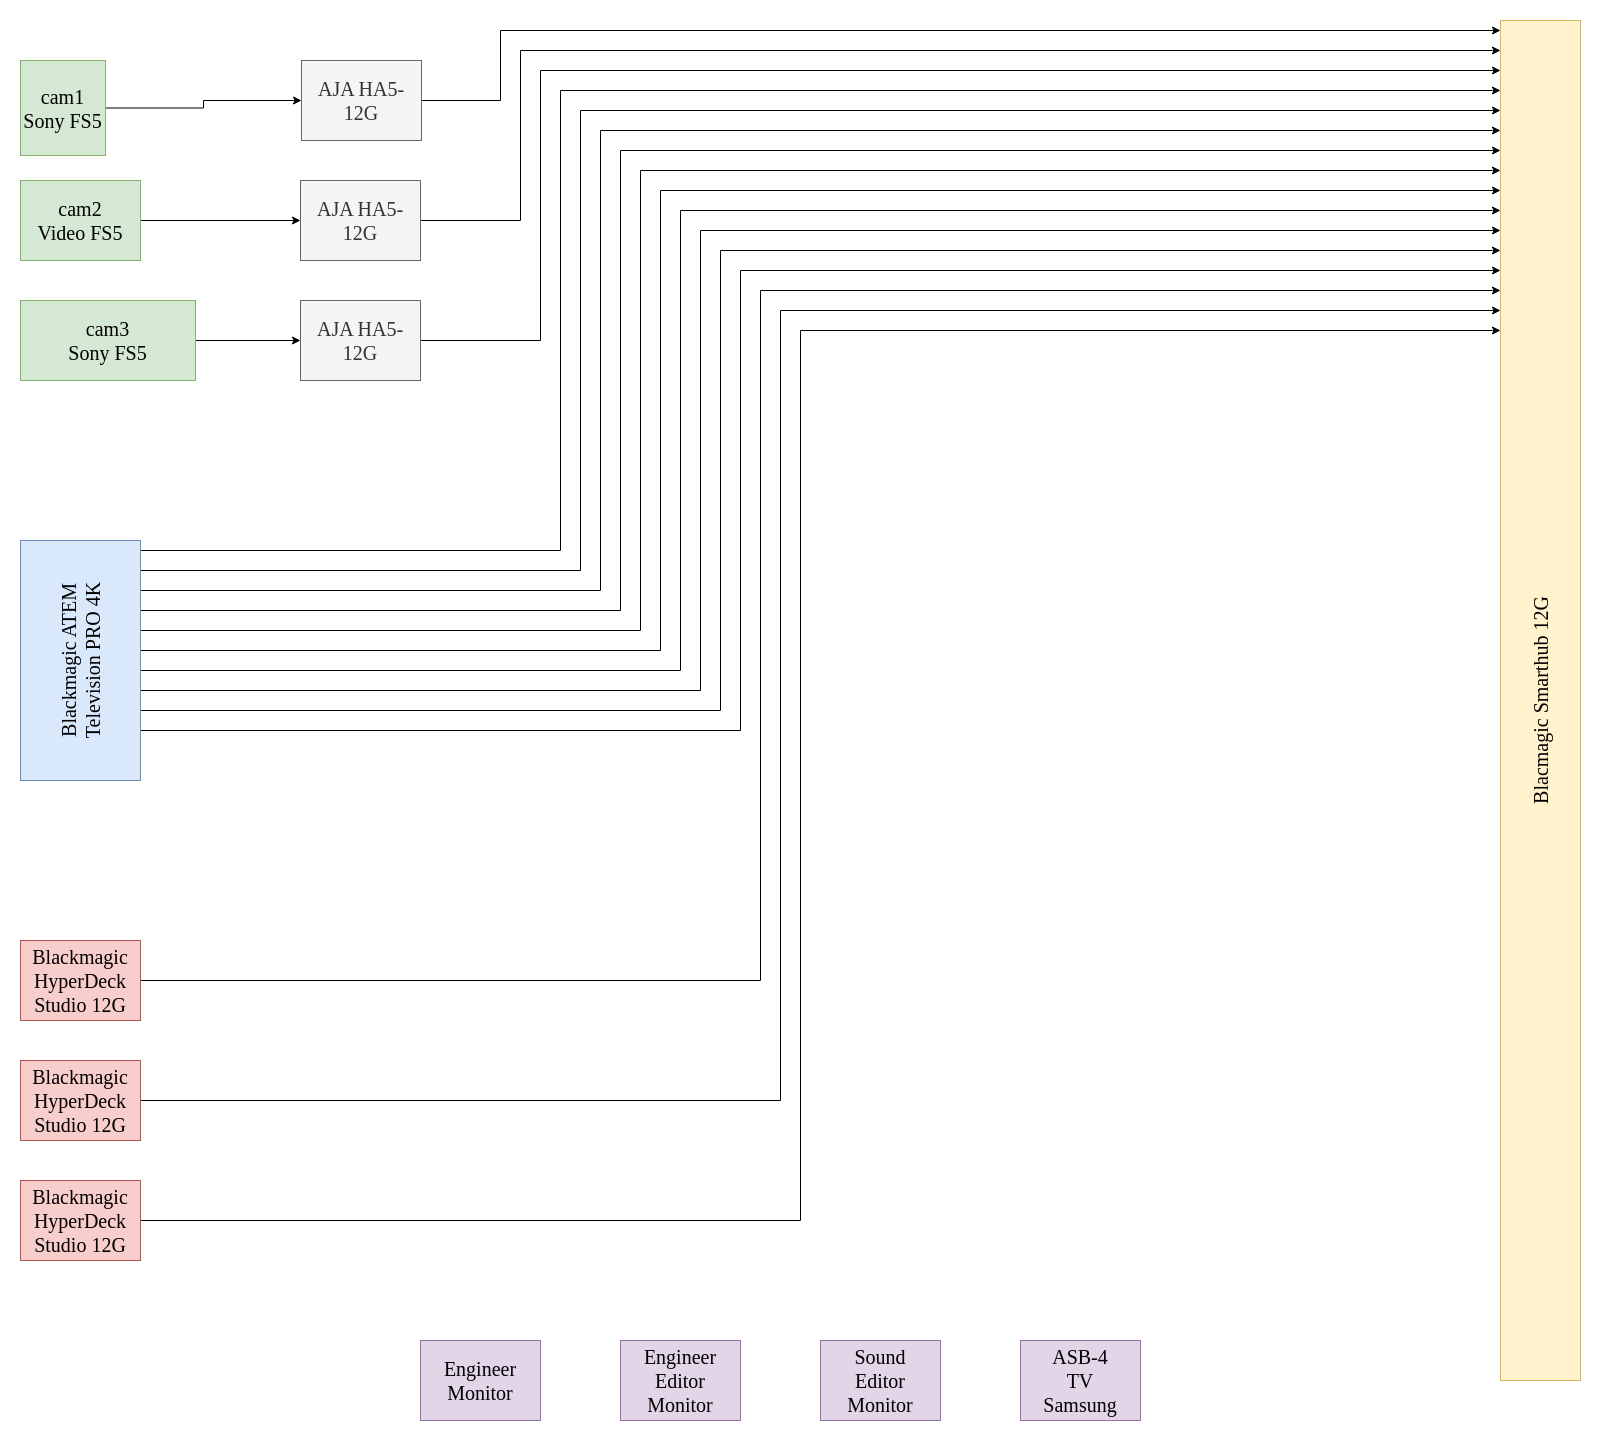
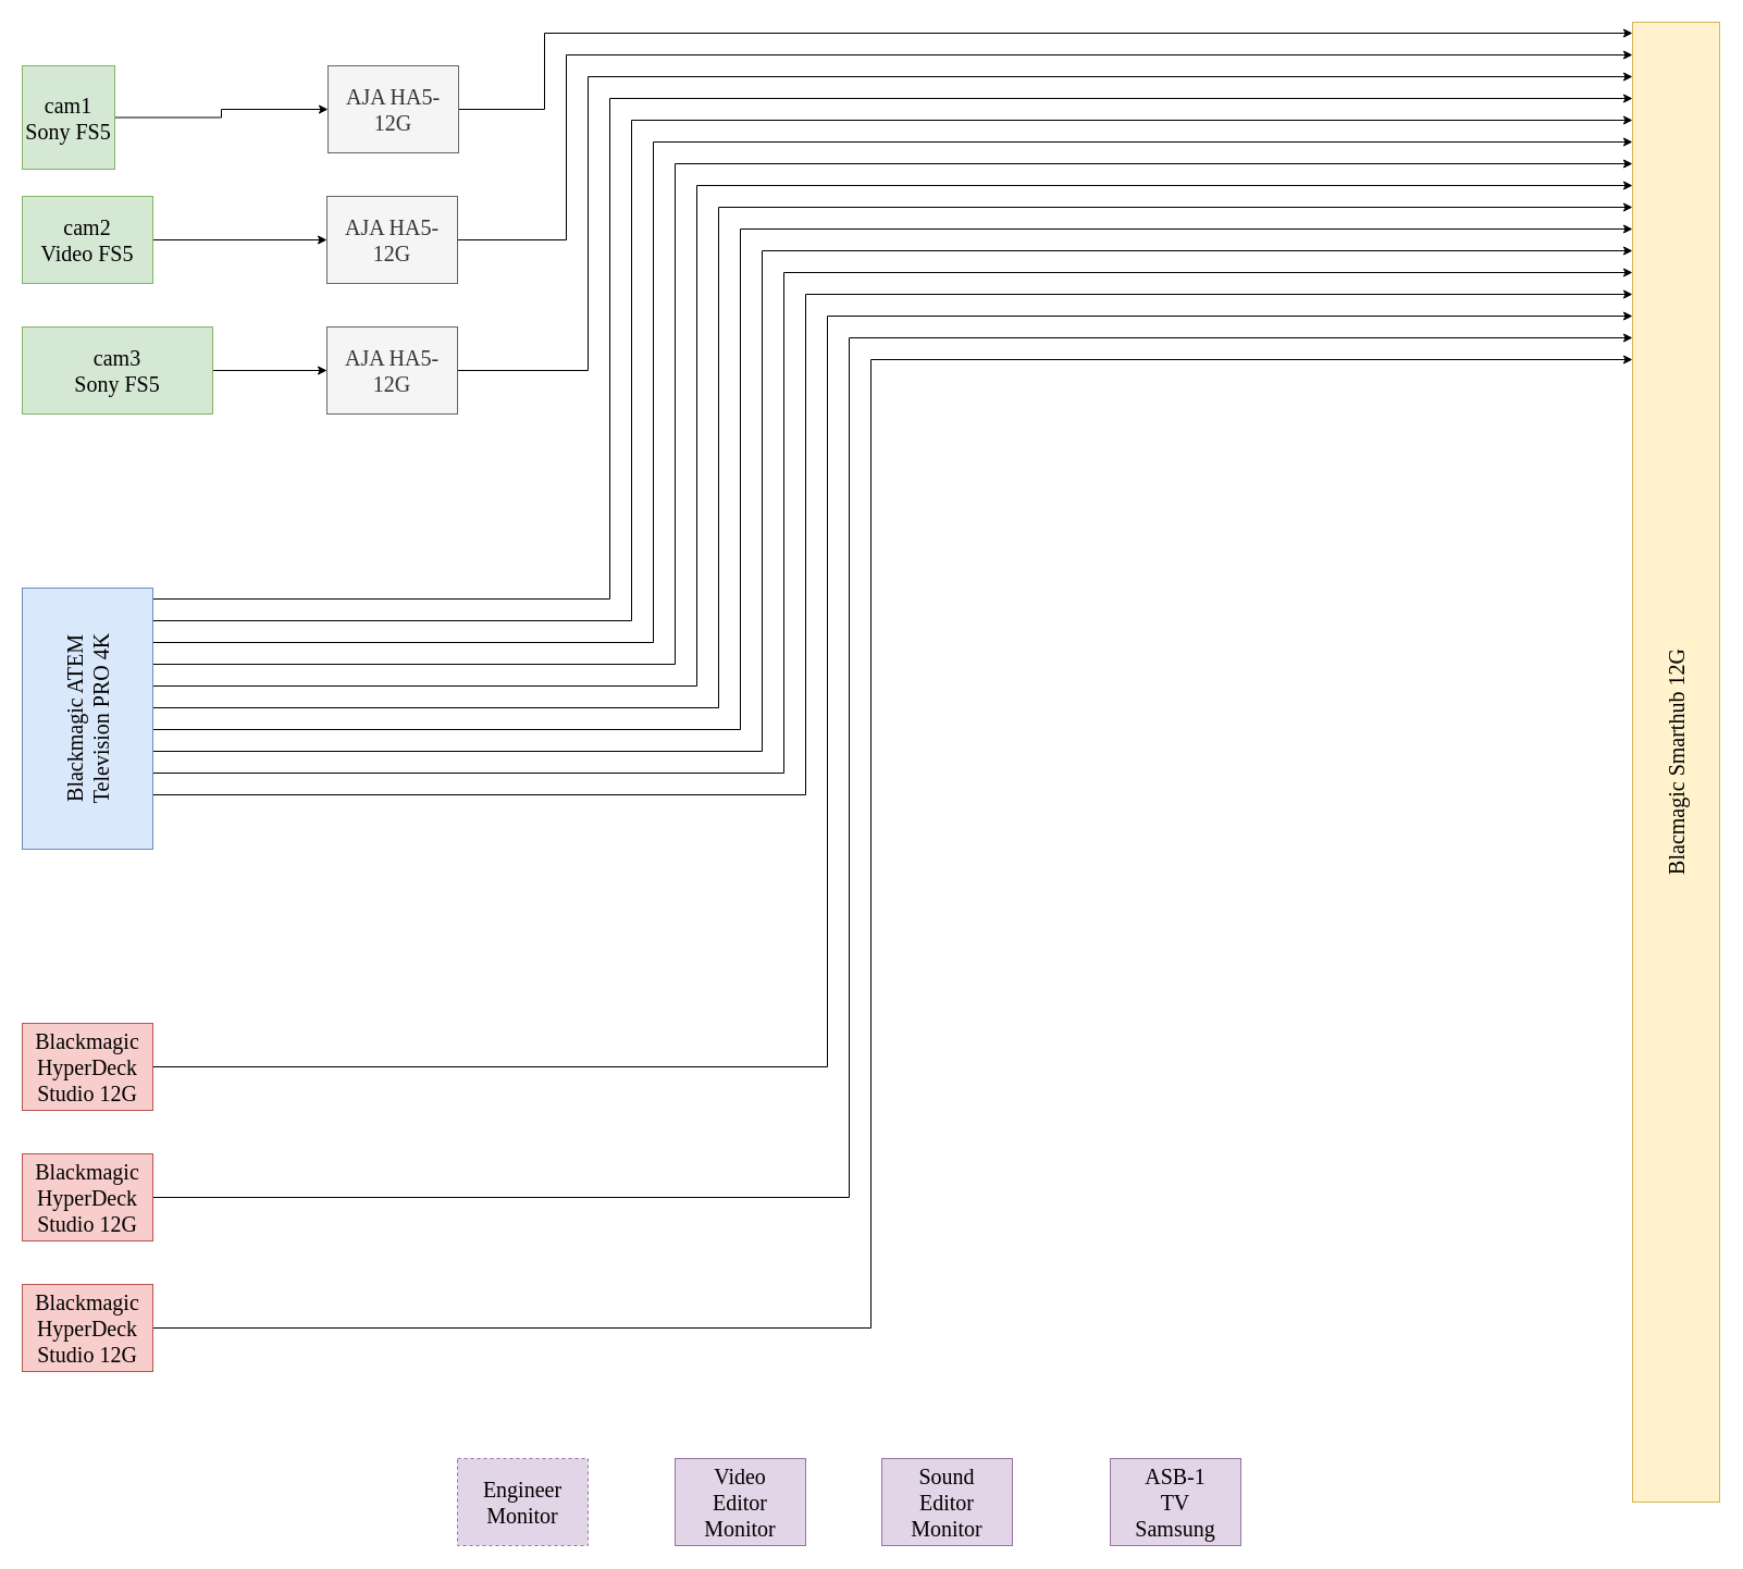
- <mxCell id="31" value="Engineer&lt;br&gt;Monitor&lt;br&gt;" style="rounded=0;whiteSpace=wrap;html=1;fontFamily=Verdana;fontSize=20;fillColor=#e1d5e7;strokeColor=#9673a6;" parent="1" vertex="1"><mxGeometry x="420" y="1340" width="120" height="80" as="geometry" /></mxCell>
+ <mxCell id="31" value="Engineer&lt;br&gt;Monitor&lt;br&gt;" style="rounded=0;whiteSpace=wrap;html=1;fontFamily=Verdana;fontSize=20;fillColor=#e1d5e7;strokeColor=#9673a6;dashed=1;" parent="1" vertex="1"><mxGeometry x="420" y="1340" width="120" height="80" as="geometry" /></mxCell>
- <mxCell id="32" value="Engineer&lt;br&gt;Editor&lt;br&gt;Monitor&lt;br&gt;" style="rounded=0;whiteSpace=wrap;html=1;fontFamily=Verdana;fontSize=20;fillColor=#e1d5e7;strokeColor=#9673a6;" parent="1" vertex="1"><mxGeometry x="620" y="1340" width="120" height="80" as="geometry" /></mxCell>
+ <mxCell id="32" value="Video&lt;br&gt;Editor&lt;br&gt;Monitor&lt;br&gt;" style="rounded=0;whiteSpace=wrap;html=1;fontFamily=Verdana;fontSize=20;fillColor=#e1d5e7;strokeColor=#9673a6;" parent="1" vertex="1"><mxGeometry x="620" y="1340" width="120" height="80" as="geometry" /></mxCell>
- <mxCell id="34" value="Sound&lt;br&gt;Editor&lt;br&gt;Monitor&lt;br&gt;" style="rounded=0;whiteSpace=wrap;html=1;fontFamily=Verdana;fontSize=20;fillColor=#e1d5e7;strokeColor=#9673a6;" parent="1" vertex="1"><mxGeometry x="820" y="1340" width="120" height="80" as="geometry" /></mxCell>
+ <mxCell id="34" value="Sound&lt;br&gt;Editor&lt;br&gt;Monitor&lt;br&gt;" style="rounded=0;whiteSpace=wrap;html=1;fontFamily=Verdana;fontSize=20;fillColor=#e1d5e7;strokeColor=#9673a6;" parent="1" vertex="1"><mxGeometry x="810" y="1340" width="120" height="80" as="geometry" /></mxCell>
- <mxCell id="33" value="ASB-4 &lt;br&gt;TV&lt;br&gt;Samsung&lt;br&gt;" style="rounded=0;whiteSpace=wrap;html=1;fontFamily=Verdana;fontSize=20;fillColor=#e1d5e7;strokeColor=#9673a6;" parent="1" vertex="1"><mxGeometry x="1020" y="1340" width="120" height="80" as="geometry" /></mxCell>
+ <mxCell id="33" value="ASB-1 &lt;br&gt;TV&lt;br&gt;Samsung&lt;br&gt;" style="rounded=0;whiteSpace=wrap;html=1;fontFamily=Verdana;fontSize=20;fillColor=#e1d5e7;strokeColor=#9673a6;" parent="1" vertex="1"><mxGeometry x="1020" y="1340" width="120" height="80" as="geometry" /></mxCell>
